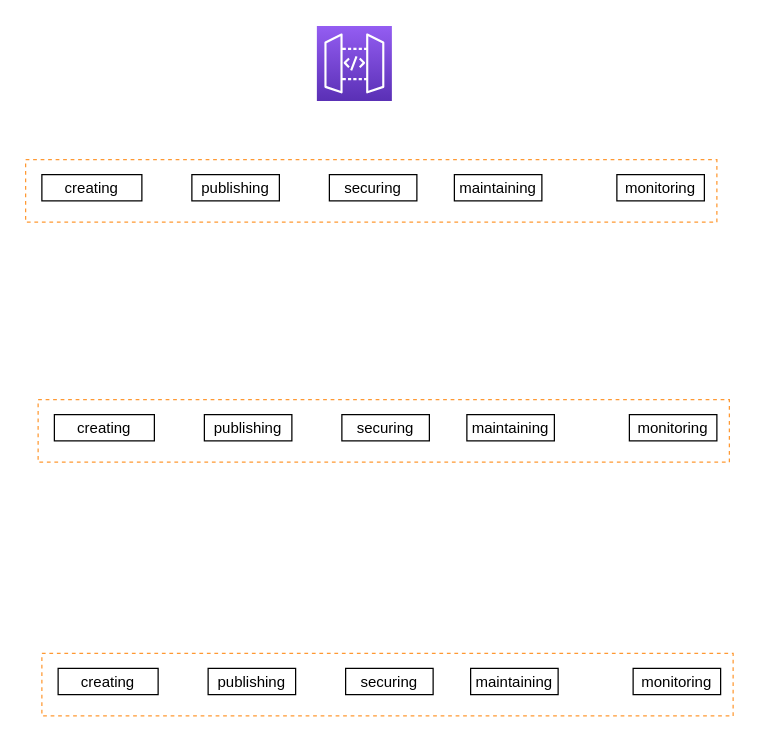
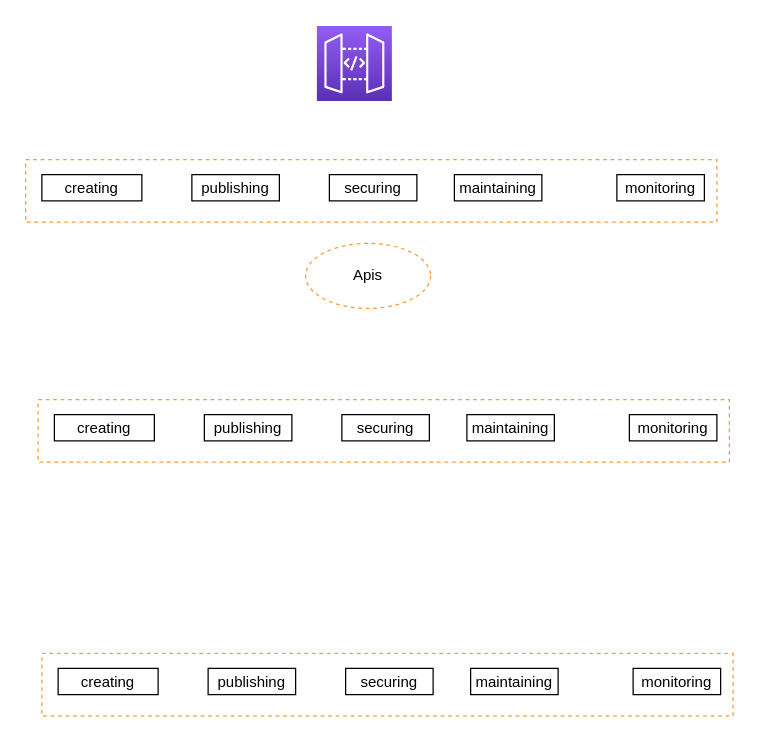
+ <mxCell id="15" value="Apis" style="ellipse;whiteSpace=wrap;html=1;dashed=1;strokeColor=#FF9933;fillColor=none;" vertex="1" parent="1"><mxGeometry x="244" y="194" width="100" height="52" as="geometry" /></mxCell>
